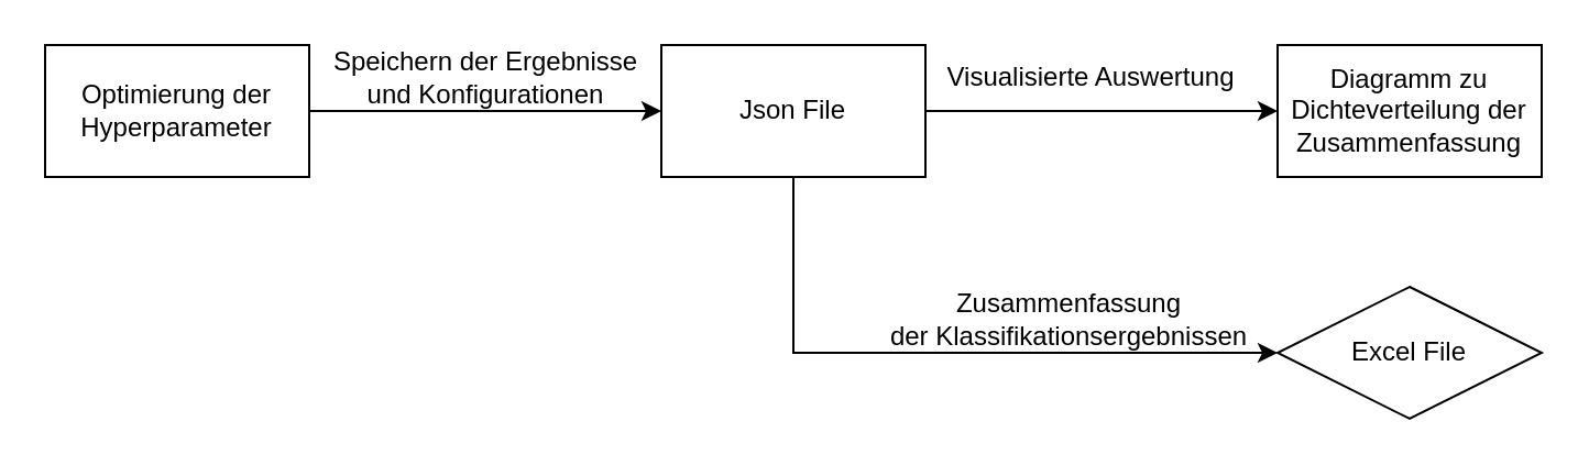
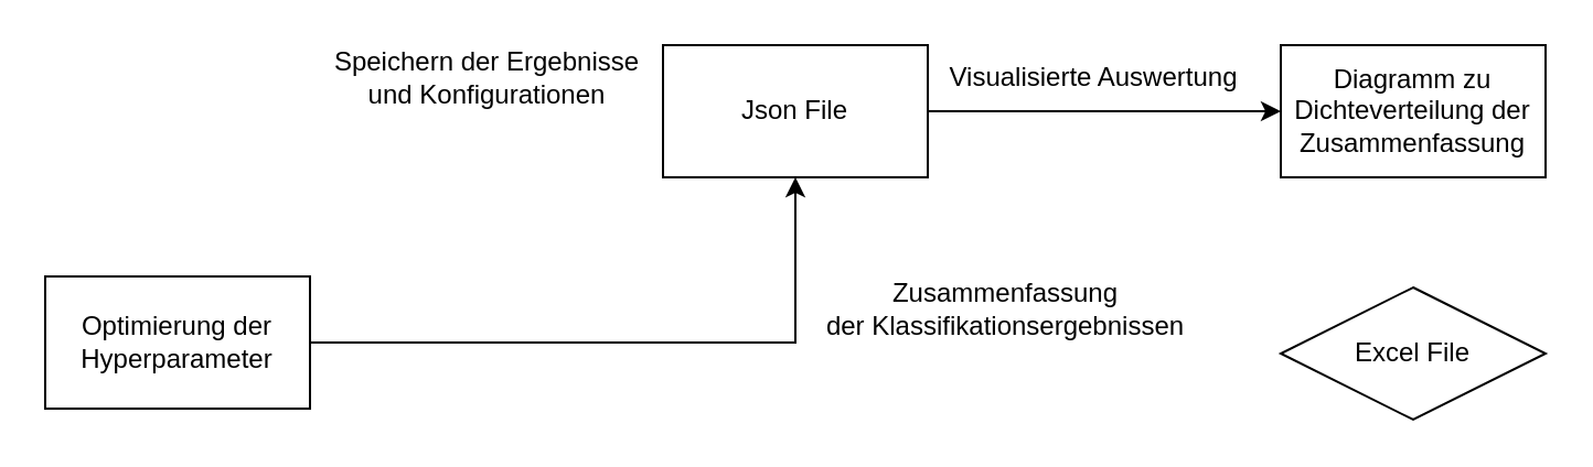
- <mxCell id="3" value="Optimierung der Hyperparameter" style="rounded=0;whiteSpace=wrap;html=1;" vertex="1" parent="1"><mxGeometry x="20" y="20" width="120" height="60" as="geometry" /></mxCell>
+ <mxCell id="3" value="Optimierung der Hyperparameter" style="rounded=0;whiteSpace=wrap;html=1;" vertex="1" parent="1"><mxGeometry x="20" y="125" width="120" height="60" as="geometry" /></mxCell>
- <mxCell id="11" value="&lt;div&gt;Zusammenfassung &lt;br&gt;&lt;/div&gt;&lt;div&gt;der Klassifikationsergebnissen&lt;/div&gt;" style="text;html=1;align=center;verticalAlign=middle;resizable=0;points=[];;autosize=1;" vertex="1" parent="1"><mxGeometry x="390" y="130" width="190" height="30" as="geometry" /></mxCell>
+ <mxCell id="11" value="&lt;div&gt;Zusammenfassung &lt;br&gt;&lt;/div&gt;&lt;div&gt;der Klassifikationsergebnissen&lt;/div&gt;" style="text;html=1;align=center;verticalAlign=middle;resizable=0;points=[];;autosize=1;" vertex="1" parent="1"><mxGeometry x="360" y="125" width="190" height="30" as="geometry" /></mxCell>
- <mxCell id="5" value="" style="edgeStyle=orthogonalEdgeStyle;rounded=0;orthogonalLoop=1;jettySize=auto;html=1;entryX=0;entryY=0.5;entryDx=0;entryDy=0;" edge="1" parent="1" source="6" target="7"><mxGeometry relative="1" as="geometry"><Array as="points"><mxPoint x="360" y="160" /></Array></mxGeometry></mxCell>
